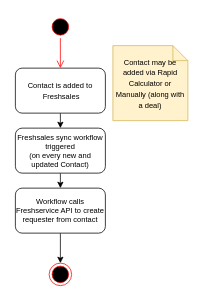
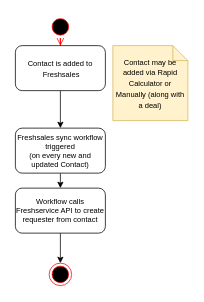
- <mxCell id="6" value="&lt;font style=&quot;font-size: 10px;&quot;&gt;Contact is added to &amp;nbsp;Freshsales&lt;/font&gt;" style="rounded=1;whiteSpace=wrap;html=1;strokeWidth=1;" vertex="1" parent="1"><mxGeometry x="20" y="90" width="120" height="60" as="geometry" /></mxCell>
+ <mxCell id="6" value="&lt;font style=&quot;font-size: 10px;&quot;&gt;Contact is added to &amp;nbsp;Freshsales&lt;/font&gt;" style="rounded=1;whiteSpace=wrap;html=1;strokeWidth=1;" vertex="1" parent="1"><mxGeometry x="20" y="60" width="120" height="60" as="geometry" /></mxCell>
